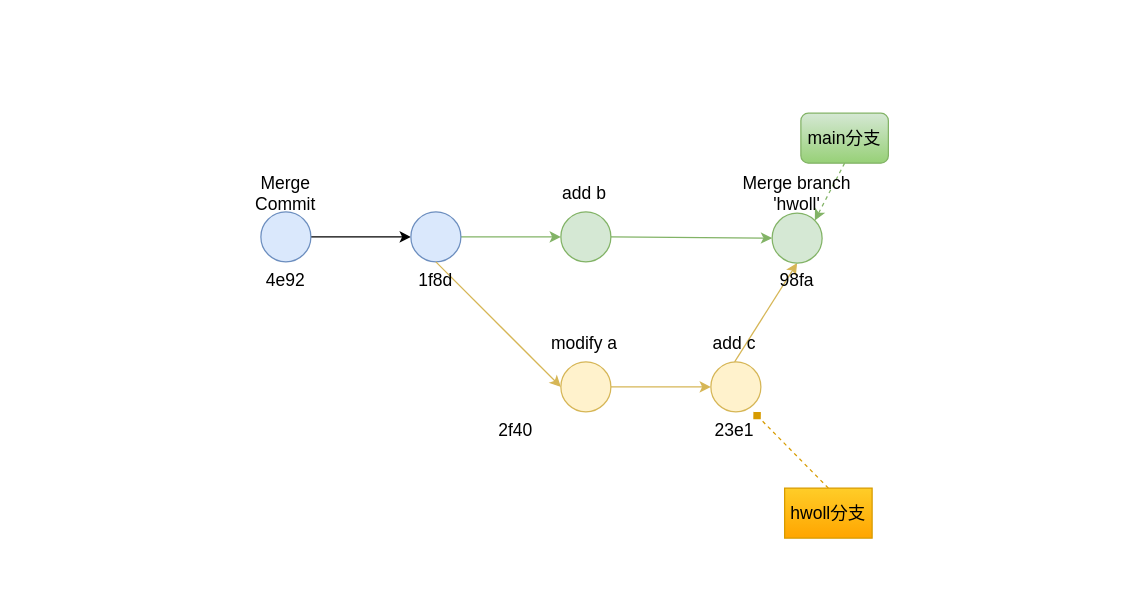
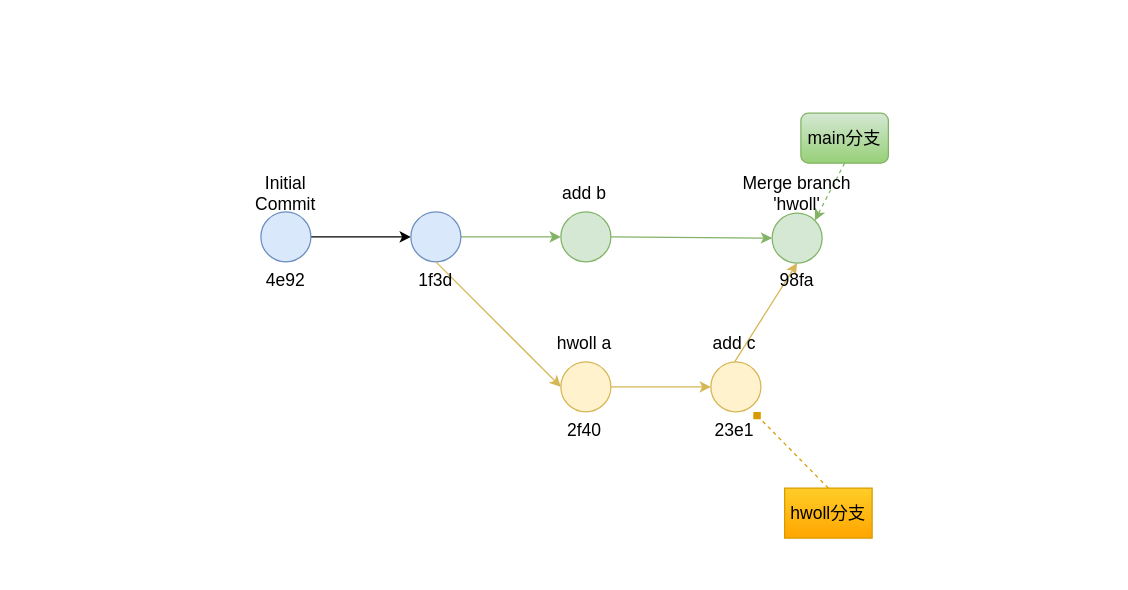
- <mxCell id="4" value="Merge Commit" style="text;html=1;strokeColor=none;fillColor=none;align=center;verticalAlign=middle;whiteSpace=wrap;rounded=0;fontSize=14;" parent="1" vertex="1"><mxGeometry x="188" y="139" width="80" height="30" as="geometry" /></mxCell>
+ <mxCell id="4" value="Initial Commit" style="text;html=1;strokeColor=none;fillColor=none;align=center;verticalAlign=middle;whiteSpace=wrap;rounded=0;fontSize=14;" parent="1" vertex="1"><mxGeometry x="188" y="139" width="80" height="30" as="geometry" /></mxCell>
- <mxCell id="9" value="1f8d" style="text;html=1;strokeColor=none;fillColor=none;align=center;verticalAlign=middle;whiteSpace=wrap;rounded=0;fontSize=14;" parent="1" vertex="1"><mxGeometry x="318" y="209" width="60" height="30" as="geometry" /></mxCell>
+ <mxCell id="9" value="1f3d" style="text;html=1;strokeColor=none;fillColor=none;align=center;verticalAlign=middle;whiteSpace=wrap;rounded=0;fontSize=14;" parent="1" vertex="1"><mxGeometry x="318" y="209" width="60" height="30" as="geometry" /></mxCell>
- <mxCell id="15" value="modify a" style="text;html=1;strokeColor=none;fillColor=none;align=center;verticalAlign=middle;whiteSpace=wrap;rounded=0;fontSize=14;" parent="1" vertex="1"><mxGeometry x="427" y="259" width="80" height="30" as="geometry" /></mxCell>
+ <mxCell id="15" value="hwoll a" style="text;html=1;strokeColor=none;fillColor=none;align=center;verticalAlign=middle;whiteSpace=wrap;rounded=0;fontSize=14;" parent="1" vertex="1"><mxGeometry x="427" y="259" width="80" height="30" as="geometry" /></mxCell>
- <mxCell id="16" value="2f40" style="text;html=1;strokeColor=none;fillColor=none;align=center;verticalAlign=middle;whiteSpace=wrap;rounded=0;fontSize=14;" parent="1" vertex="1"><mxGeometry x="382" y="329" width="60" height="30" as="geometry" /></mxCell>
+ <mxCell id="16" value="2f40" style="text;html=1;strokeColor=none;fillColor=none;align=center;verticalAlign=middle;whiteSpace=wrap;rounded=0;fontSize=14;" parent="1" vertex="1"><mxGeometry x="437" y="329" width="60" height="30" as="geometry" /></mxCell>
